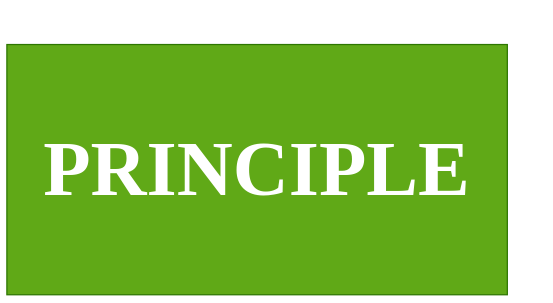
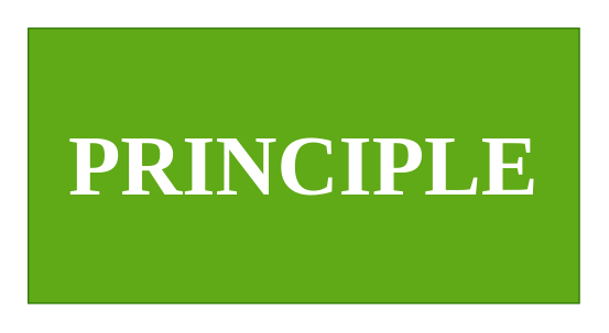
- <mxCell id="2" value="&lt;h1&gt;&lt;font style=&quot;font-size: 62px&quot; color=&quot;#ffffff&quot; face=&quot;Garamond&quot;&gt;PRINCIPLE&lt;/font&gt;&lt;/h1&gt;" style="text;html=1;strokeColor=#2D7600;align=center;verticalAlign=middle;whiteSpace=wrap;rounded=0;fillColor=#60a917;fontColor=#ffffff;" parent="1" vertex="1"><mxGeometry x="5" y="35" width="400" height="200" as="geometry" /></mxCell>
+ <mxCell id="2" value="&lt;h1&gt;&lt;font style=&quot;font-size: 62px&quot; color=&quot;#ffffff&quot; face=&quot;Garamond&quot;&gt;PRINCIPLE&lt;/font&gt;&lt;/h1&gt;" style="text;html=1;strokeColor=#2D7600;align=center;verticalAlign=middle;whiteSpace=wrap;rounded=0;fillColor=#60a917;fontColor=#ffffff;" parent="1" vertex="1"><mxGeometry x="20" y="20" width="400" height="200" as="geometry" /></mxCell>
